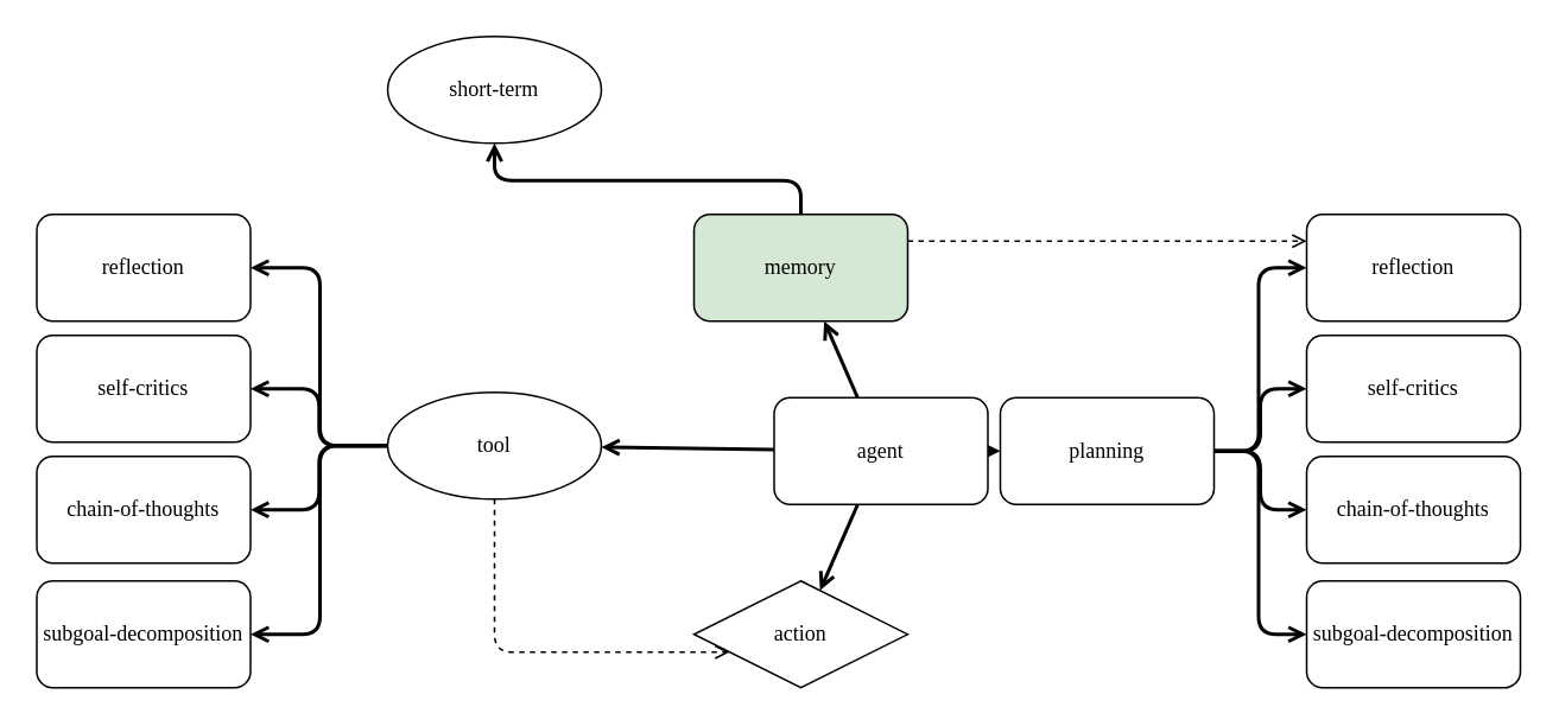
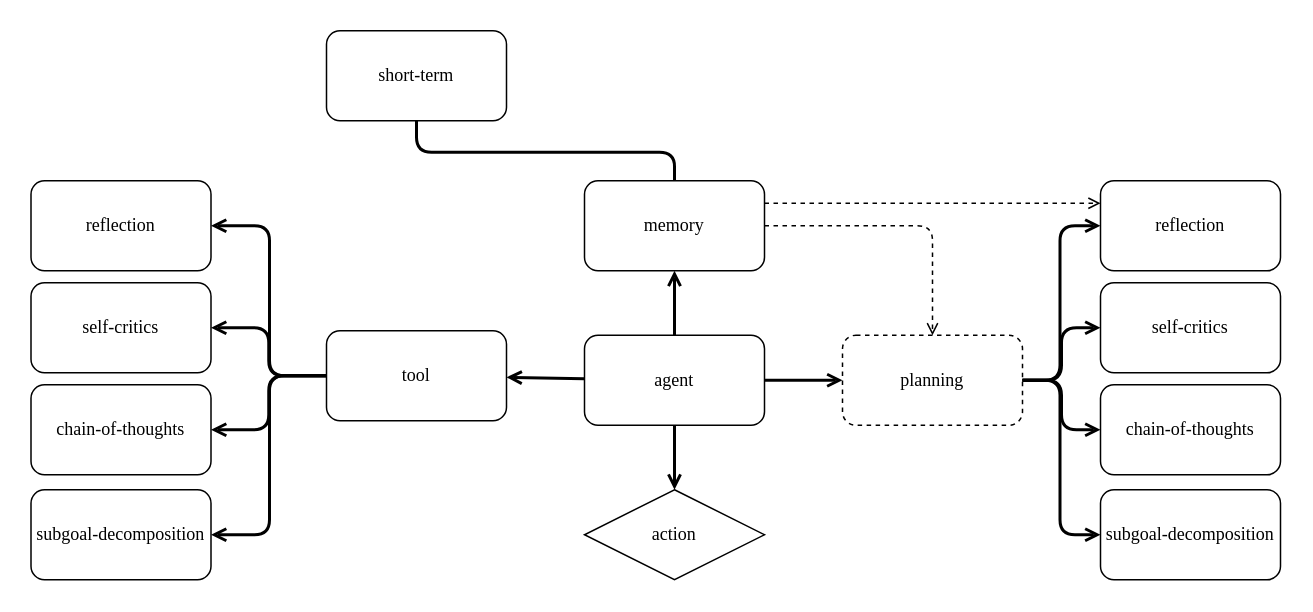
- <mxCell id="8" value="short-term" style="ellipse;whiteSpace=wrap;html=1;fontFamily=source code pro;fontSource=https%3A%2F%2Ffonts.googleapis.com%2Fcss%3Ffamily%3Dsource%2Bcode%2Bpro;" vertex="1" parent="1"><mxGeometry x="217" y="20" width="120" height="60" as="geometry" /></mxCell>
+ <mxCell id="8" value="short-term" style="rounded=1;whiteSpace=wrap;html=1;fontFamily=source code pro;fontSource=https%3A%2F%2Ffonts.googleapis.com%2Fcss%3Ffamily%3Dsource%2Bcode%2Bpro;" vertex="1" parent="1"><mxGeometry x="217" y="20" width="120" height="60" as="geometry" /></mxCell>
- <mxCell id="12" style="html=1;endArrow=open;endFill=0;strokeWidth=2;edgeStyle=orthogonalEdgeStyle;" edge="1" parent="1" source="7" target="8"><mxGeometry relative="1" as="geometry"><mxPoint x="459" y="233" as="sourcePoint" /><mxPoint x="459" y="190" as="targetPoint" /><Array as="points"><mxPoint x="449" y="101" /><mxPoint x="277" y="101" /></Array></mxGeometry></mxCell>
+ <mxCell id="12" style="html=1;endArrow=none;endFill=0;strokeWidth=2;edgeStyle=orthogonalEdgeStyle;" edge="1" parent="1" source="7" target="8"><mxGeometry relative="1" as="geometry"><mxPoint x="459" y="233" as="sourcePoint" /><mxPoint x="459" y="190" as="targetPoint" /><Array as="points"><mxPoint x="449" y="101" /><mxPoint x="277" y="101" /></Array></mxGeometry></mxCell>
- <mxCell id="7" value="memory" style="rounded=1;whiteSpace=wrap;html=1;fontFamily=source code pro;fontSource=https%3A%2F%2Ffonts.googleapis.com%2Fcss%3Ffamily%3Dsource%2Bcode%2Bpro;fillColor=#d5e8d4;" vertex="1" parent="1"><mxGeometry x="389" y="120" width="120" height="60" as="geometry" /></mxCell>
+ <mxCell id="7" value="memory" style="rounded=1;whiteSpace=wrap;html=1;fontFamily=source code pro;fontSource=https%3A%2F%2Ffonts.googleapis.com%2Fcss%3Ffamily%3Dsource%2Bcode%2Bpro;" vertex="1" parent="1"><mxGeometry x="389" y="120" width="120" height="60" as="geometry" /></mxCell>
+ <mxCell id="30" style="html=1;endArrow=open;endFill=0;strokeWidth=1;edgeStyle=orthogonalEdgeStyle;dashed=1;" edge="1" parent="1" source="7" target="5"><mxGeometry relative="1" as="geometry"><mxPoint x="287" y="290" as="sourcePoint" /><mxPoint x="399" y="376" as="targetPoint" /><Array as="points"><mxPoint x="621" y="150" /></Array></mxGeometry></mxCell>
- <mxCell id="4" value="tool" style="ellipse;whiteSpace=wrap;html=1;fontFamily=source code pro;fontSource=https%3A%2F%2Ffonts.googleapis.com%2Fcss%3Ffamily%3Dsource%2Bcode%2Bpro;" vertex="1" parent="1"><mxGeometry x="217" y="220" width="120" height="60" as="geometry" /></mxCell>
+ <mxCell id="4" value="tool" style="rounded=1;whiteSpace=wrap;html=1;fontFamily=source code pro;fontSource=https%3A%2F%2Ffonts.googleapis.com%2Fcss%3Ffamily%3Dsource%2Bcode%2Bpro;" vertex="1" parent="1"><mxGeometry x="217" y="220" width="120" height="60" as="geometry" /></mxCell>
- <mxCell id="3" value="agent" style="rounded=1;whiteSpace=wrap;html=1;fontFamily=source code pro;fontSource=https%3A%2F%2Ffonts.googleapis.com%2Fcss%3Ffamily%3Dsource%2Bcode%2Bpro;" parent="1" vertex="1"><mxGeometry x="434" y="223" width="120" height="60" as="geometry" /></mxCell>
+ <mxCell id="3" value="agent" style="rounded=1;whiteSpace=wrap;html=1;fontFamily=source code pro;fontSource=https%3A%2F%2Ffonts.googleapis.com%2Fcss%3Ffamily%3Dsource%2Bcode%2Bpro;" parent="1" vertex="1"><mxGeometry x="389" y="223" width="120" height="60" as="geometry" /></mxCell>
- <mxCell id="5" value="planning" style="rounded=1;whiteSpace=wrap;html=1;fontFamily=source code pro;fontSource=https%3A%2F%2Ffonts.googleapis.com%2Fcss%3Ffamily%3Dsource%2Bcode%2Bpro;" vertex="1" parent="1"><mxGeometry x="561" y="223" width="120" height="60" as="geometry" /></mxCell>
+ <mxCell id="5" value="planning" style="rounded=1;whiteSpace=wrap;html=1;fontFamily=source code pro;fontSource=https%3A%2F%2Ffonts.googleapis.com%2Fcss%3Ffamily%3Dsource%2Bcode%2Bpro;dashed=1;" vertex="1" parent="1"><mxGeometry x="561" y="223" width="120" height="60" as="geometry" /></mxCell>
- <mxCell id="29" style="html=1;endArrow=open;endFill=0;strokeWidth=1;edgeStyle=orthogonalEdgeStyle;dashed=1;" edge="1" parent="1" source="4" target="6"><mxGeometry relative="1" as="geometry"><mxPoint x="227" y="260" as="sourcePoint" /><mxPoint x="150" y="366" as="targetPoint" /><Array as="points"><mxPoint x="277" y="366" /></Array></mxGeometry></mxCell>
